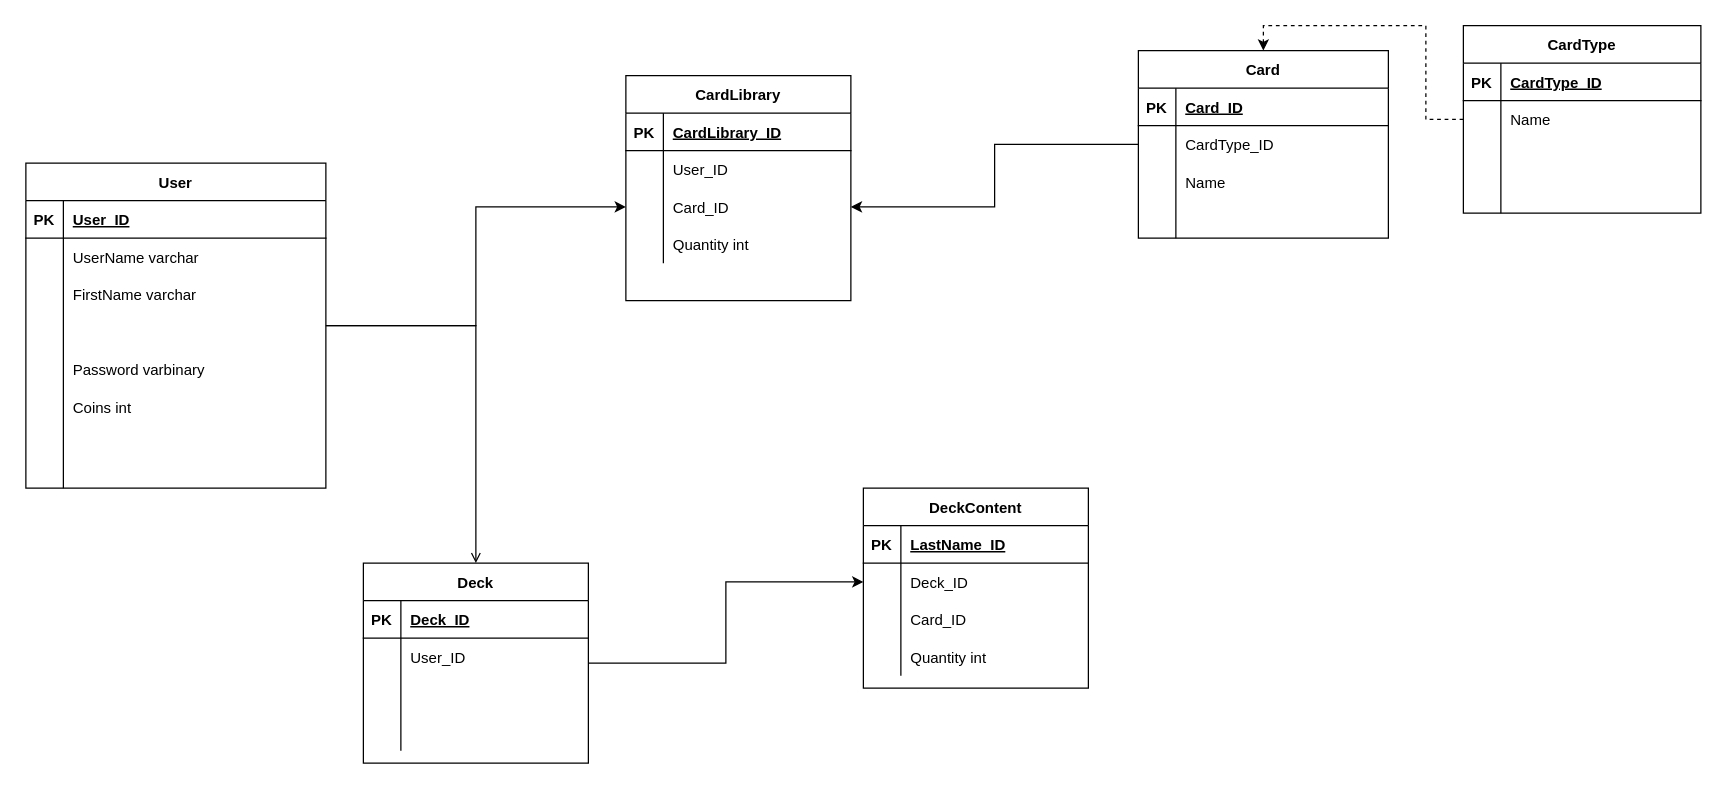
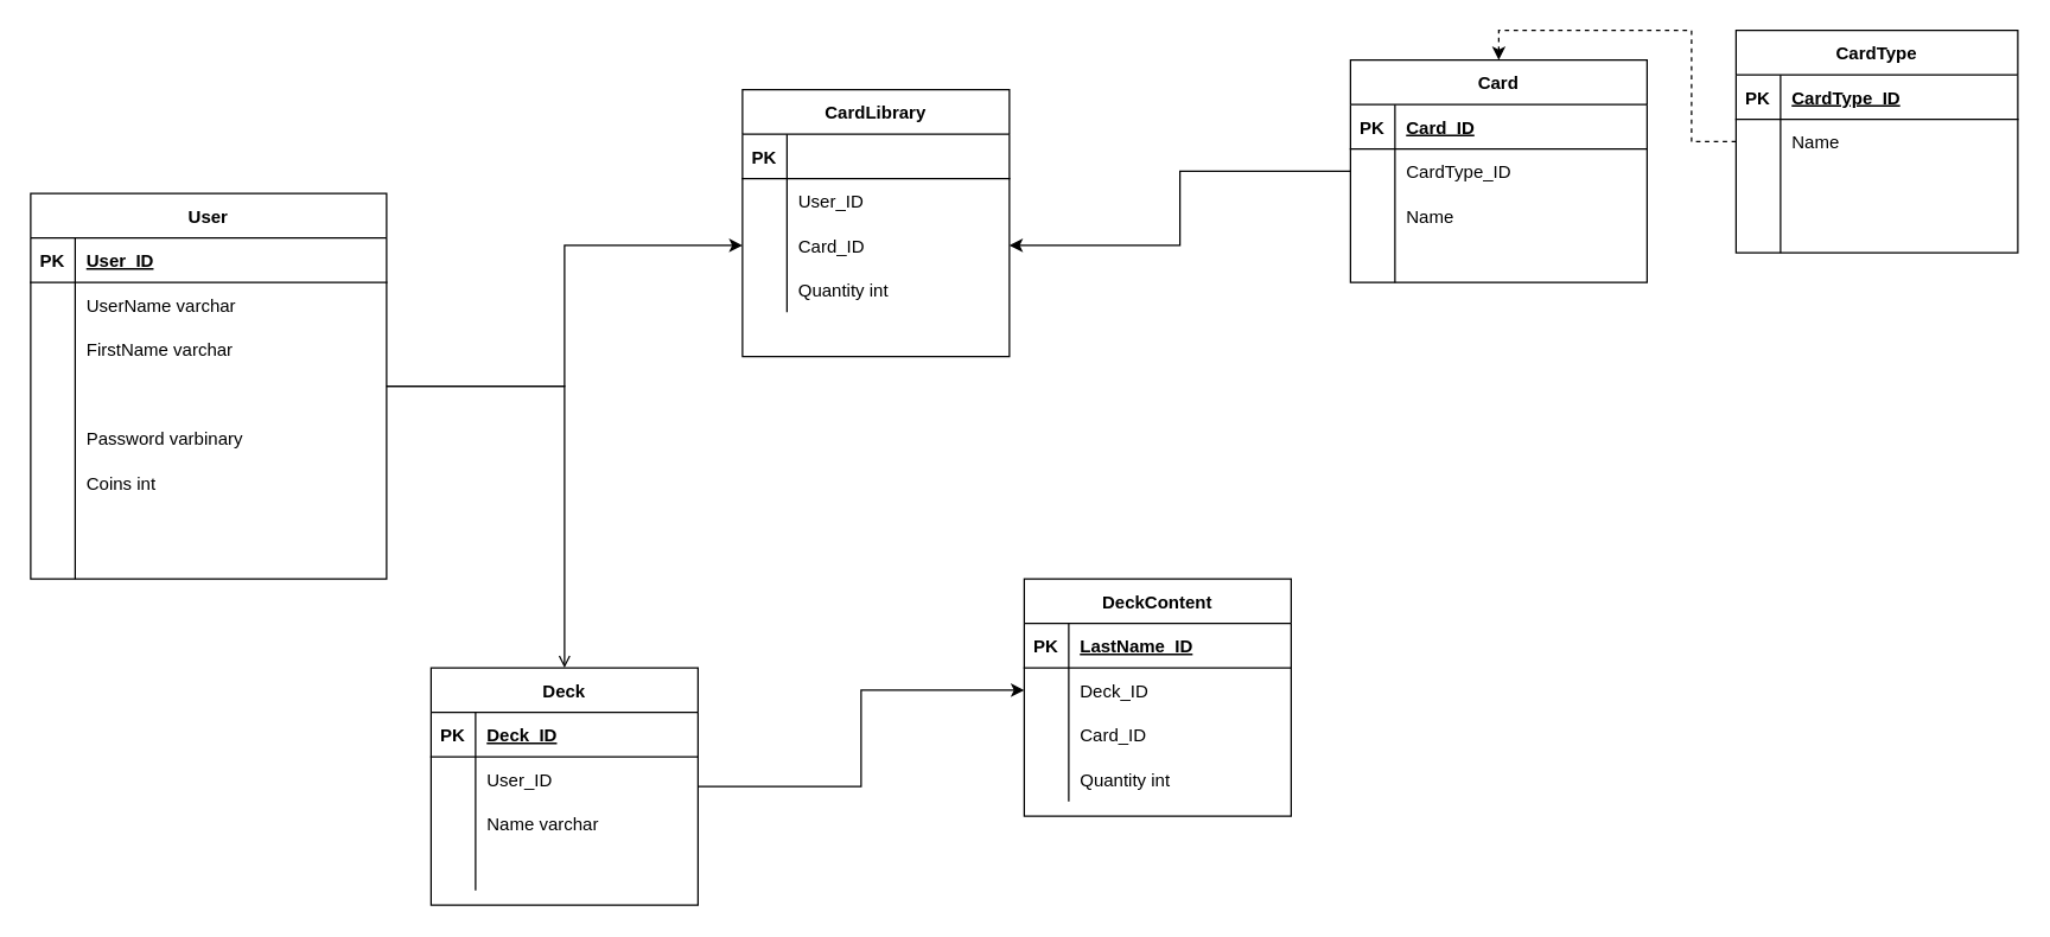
- <mxCell id="8" value="CardLibrary_ID" style="shape=partialRectangle;connectable=0;fillColor=none;top=0;left=0;bottom=0;right=0;align=left;spacingLeft=6;fontStyle=5;overflow=hidden;" vertex="1" parent="6"><mxGeometry x="30" width="150" height="30" as="geometry" /></mxCell>
+ <mxCell id="66" value="Name varchar" style="shape=partialRectangle;connectable=0;fillColor=none;top=0;left=0;bottom=0;right=0;align=left;spacingLeft=6;overflow=hidden;" vertex="1" parent="64"><mxGeometry x="30" width="150" height="30" as="geometry" /></mxCell>
